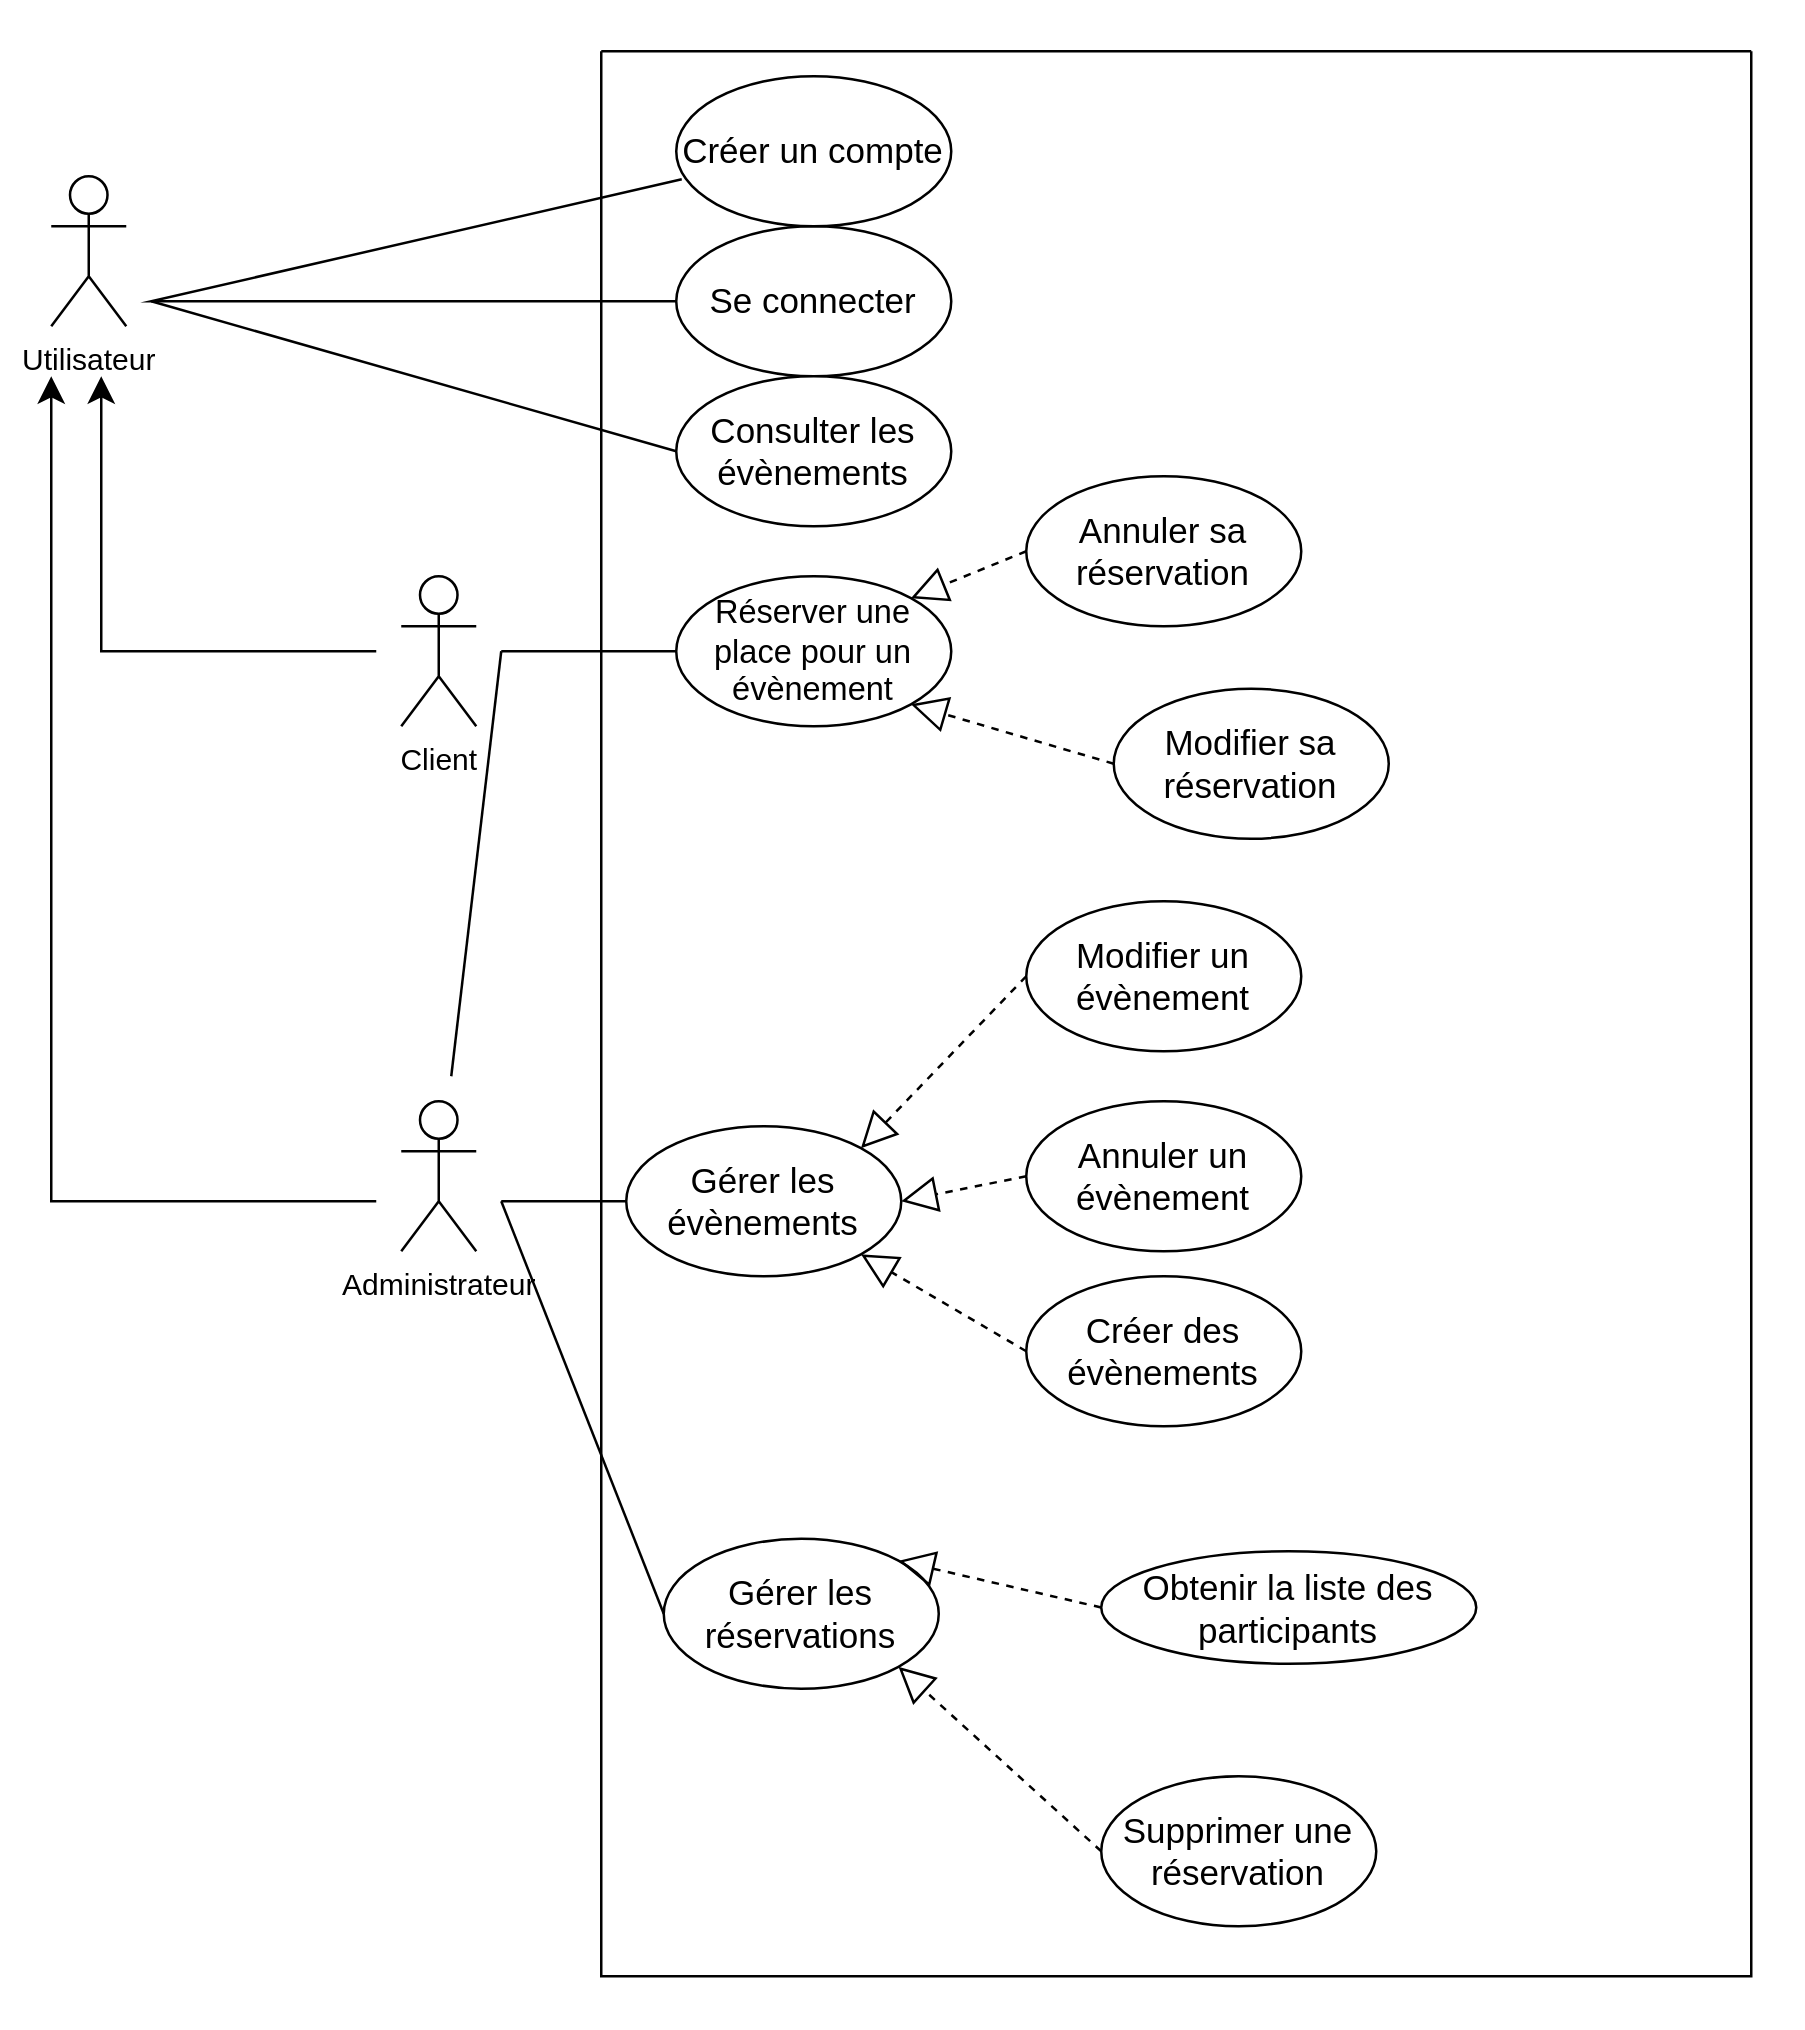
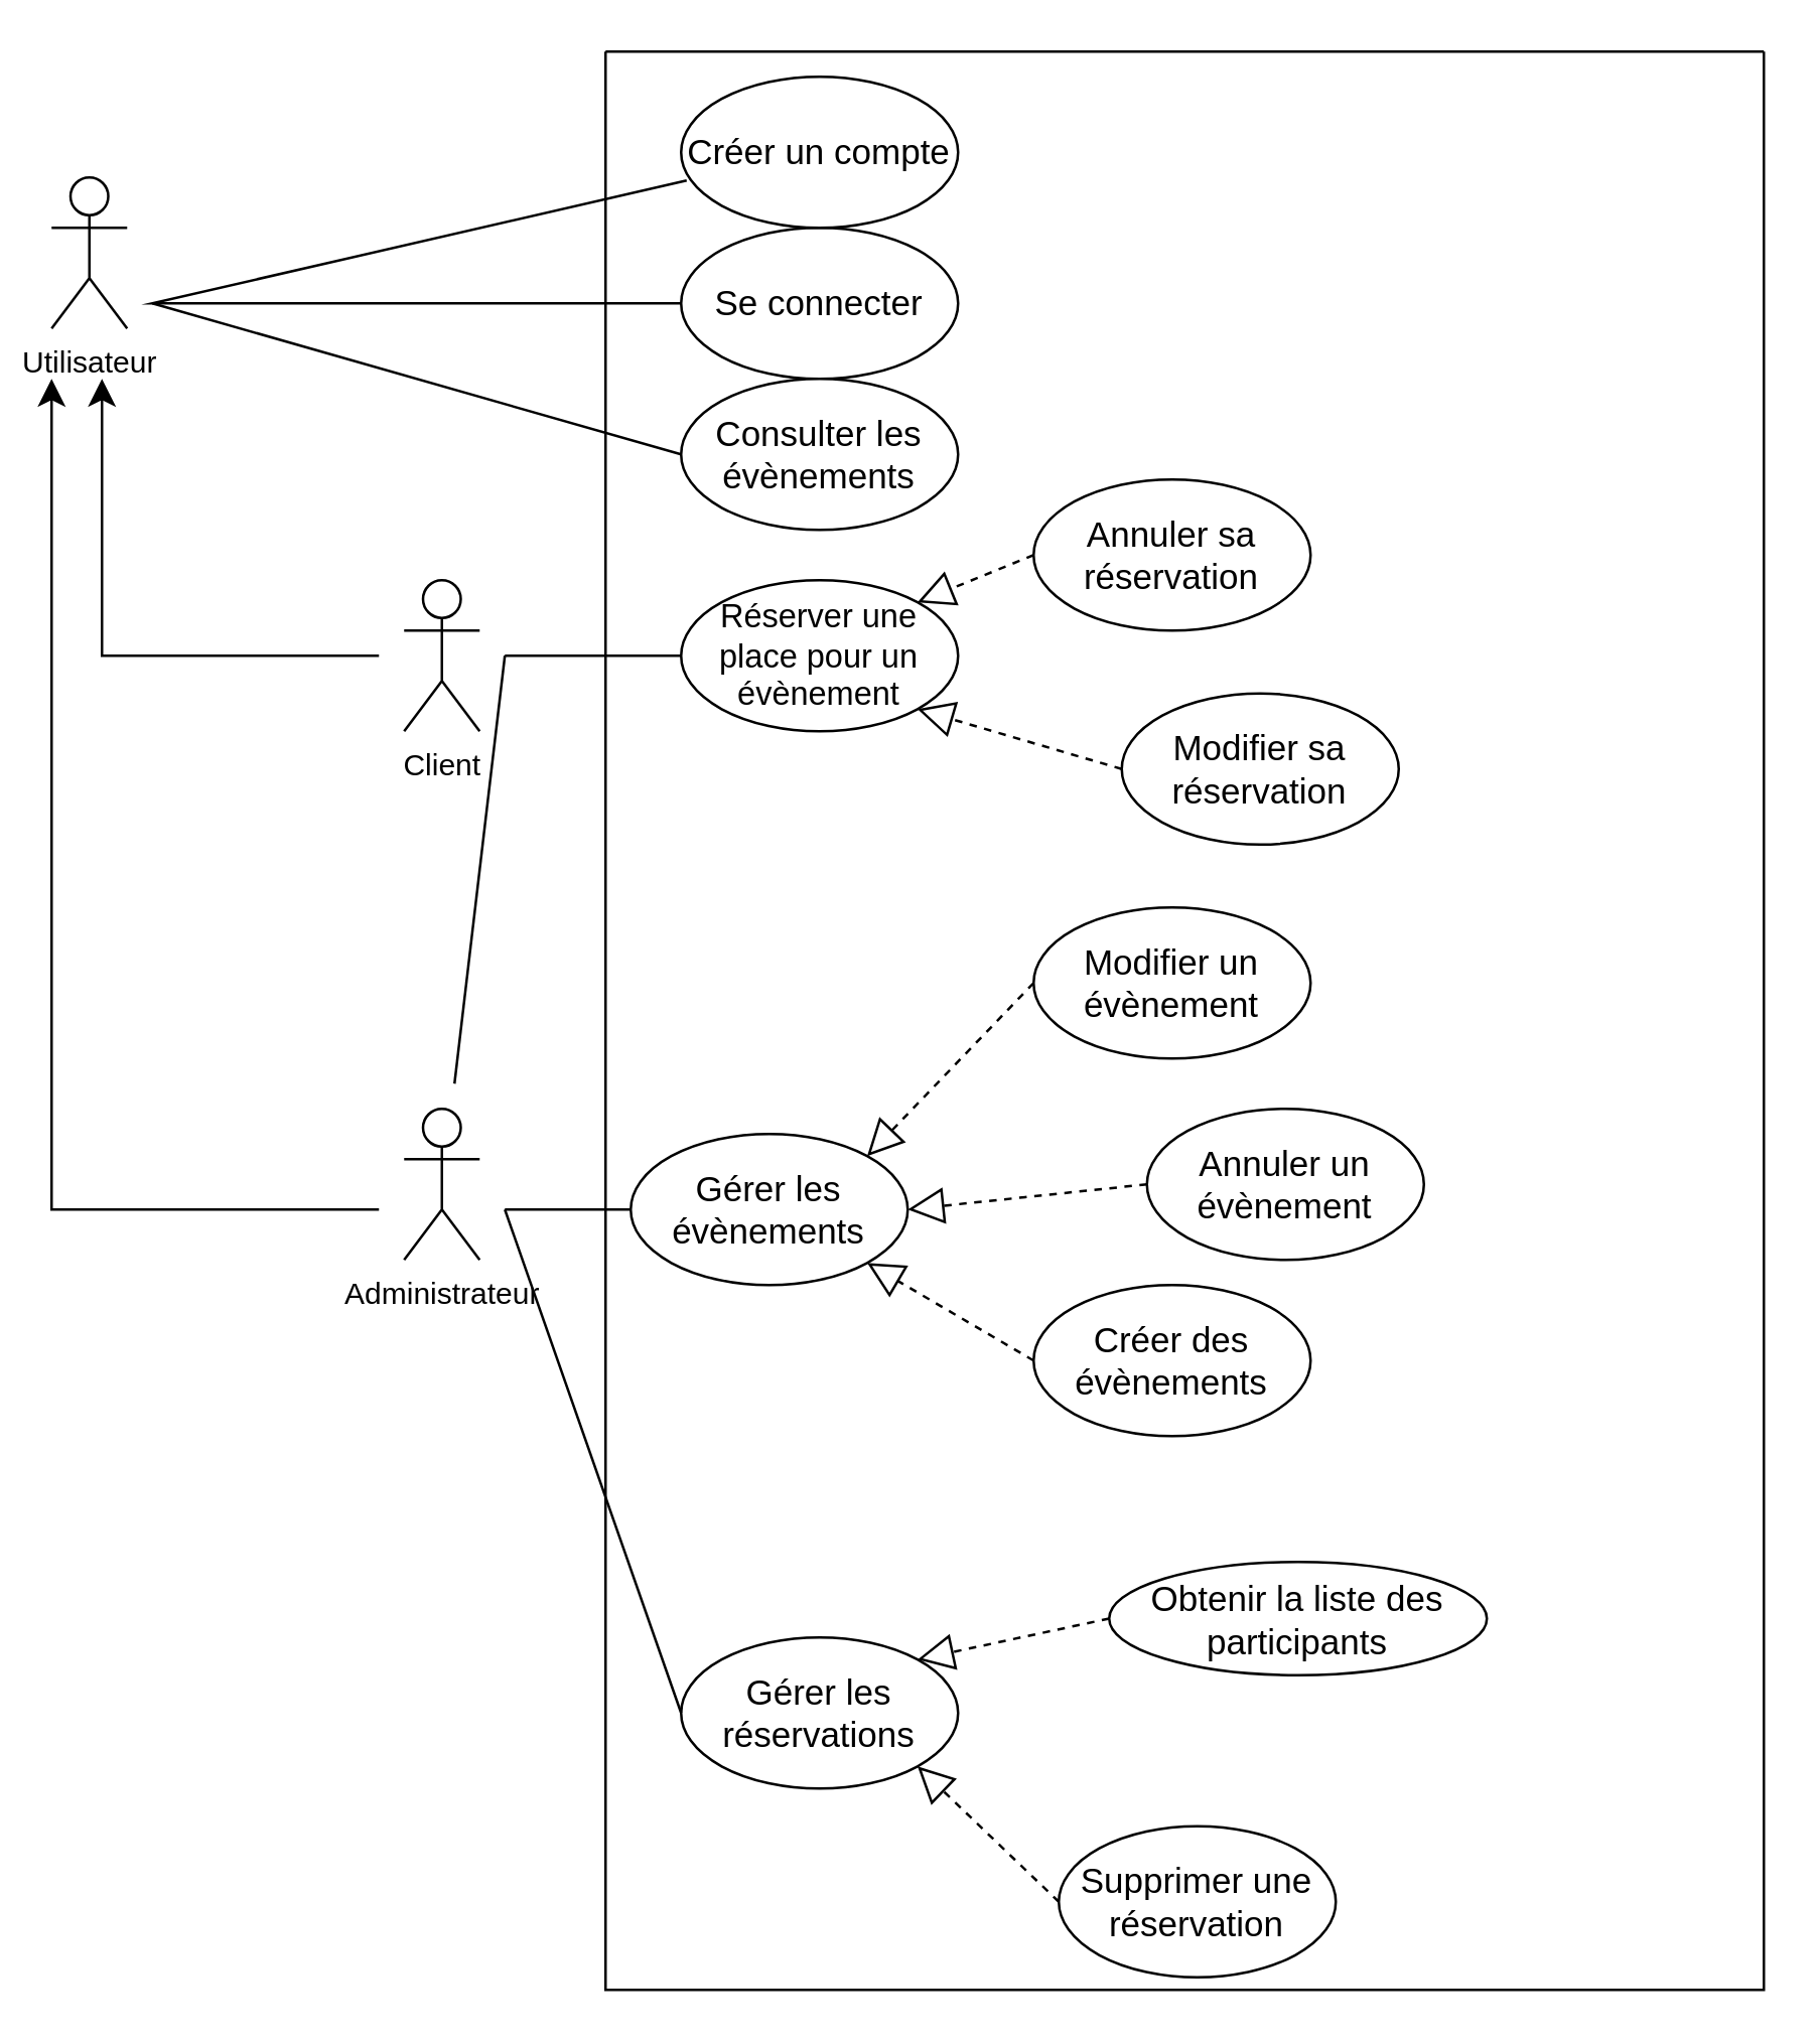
- <mxCell id="10" value="&lt;span style=&quot;font-size: 14px;&quot;&gt;Annuler un évènement&lt;/span&gt;" style="ellipse;whiteSpace=wrap;html=1;" vertex="1" parent="4"><mxGeometry x="170" y="420" width="110" height="60" as="geometry" /></mxCell>
+ <mxCell id="10" value="&lt;span style=&quot;font-size: 14px;&quot;&gt;Annuler un évènement&lt;/span&gt;" style="ellipse;whiteSpace=wrap;html=1;" vertex="1" parent="4"><mxGeometry x="215" y="420" width="110" height="60" as="geometry" /></mxCell>
- <mxCell id="11" value="&lt;span style=&quot;font-size: 14px;&quot;&gt;Gérer les réservations&lt;/span&gt;" style="ellipse;whiteSpace=wrap;html=1;" vertex="1" parent="4"><mxGeometry x="25" y="595" width="110" height="60" as="geometry" /></mxCell>
+ <mxCell id="11" value="&lt;span style=&quot;font-size: 14px;&quot;&gt;Gérer les réservations&lt;/span&gt;" style="ellipse;whiteSpace=wrap;html=1;" vertex="1" parent="4"><mxGeometry x="30" y="630" width="110" height="60" as="geometry" /></mxCell>
- <mxCell id="25" value="&lt;span style=&quot;font-size: 14px;&quot;&gt;Supprimer une réservation&lt;/span&gt;" style="ellipse;whiteSpace=wrap;html=1;" vertex="1" parent="4"><mxGeometry x="200" y="690" width="110" height="60" as="geometry" /></mxCell>
+ <mxCell id="25" value="&lt;span style=&quot;font-size: 14px;&quot;&gt;Supprimer une réservation&lt;/span&gt;" style="ellipse;whiteSpace=wrap;html=1;" vertex="1" parent="4"><mxGeometry x="180" y="705" width="110" height="60" as="geometry" /></mxCell>
